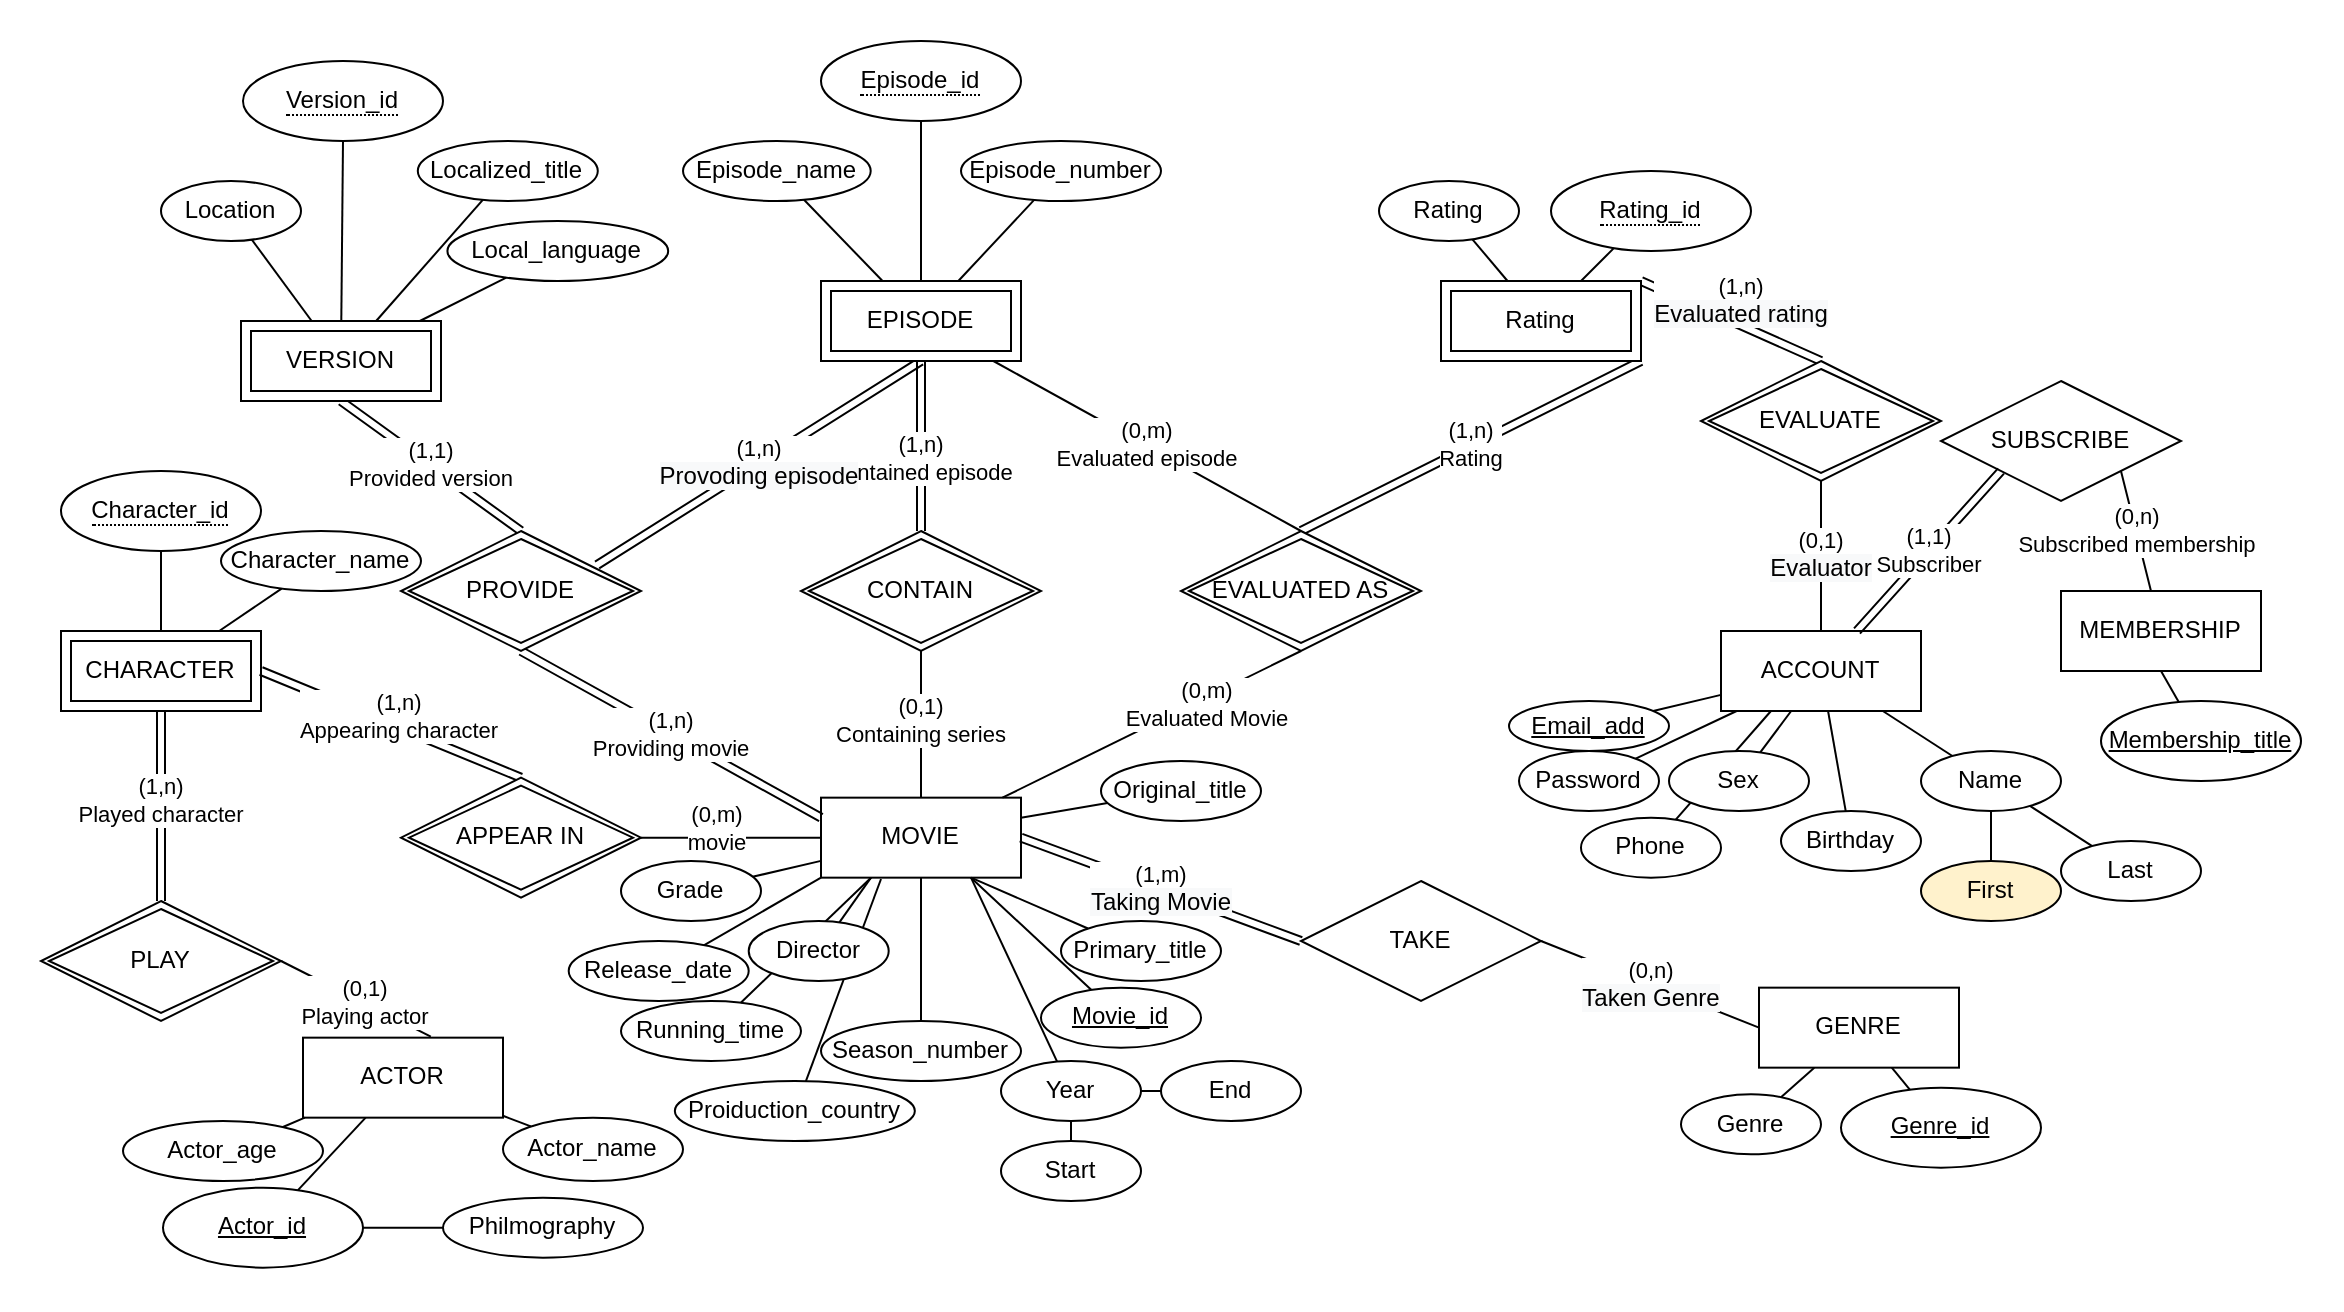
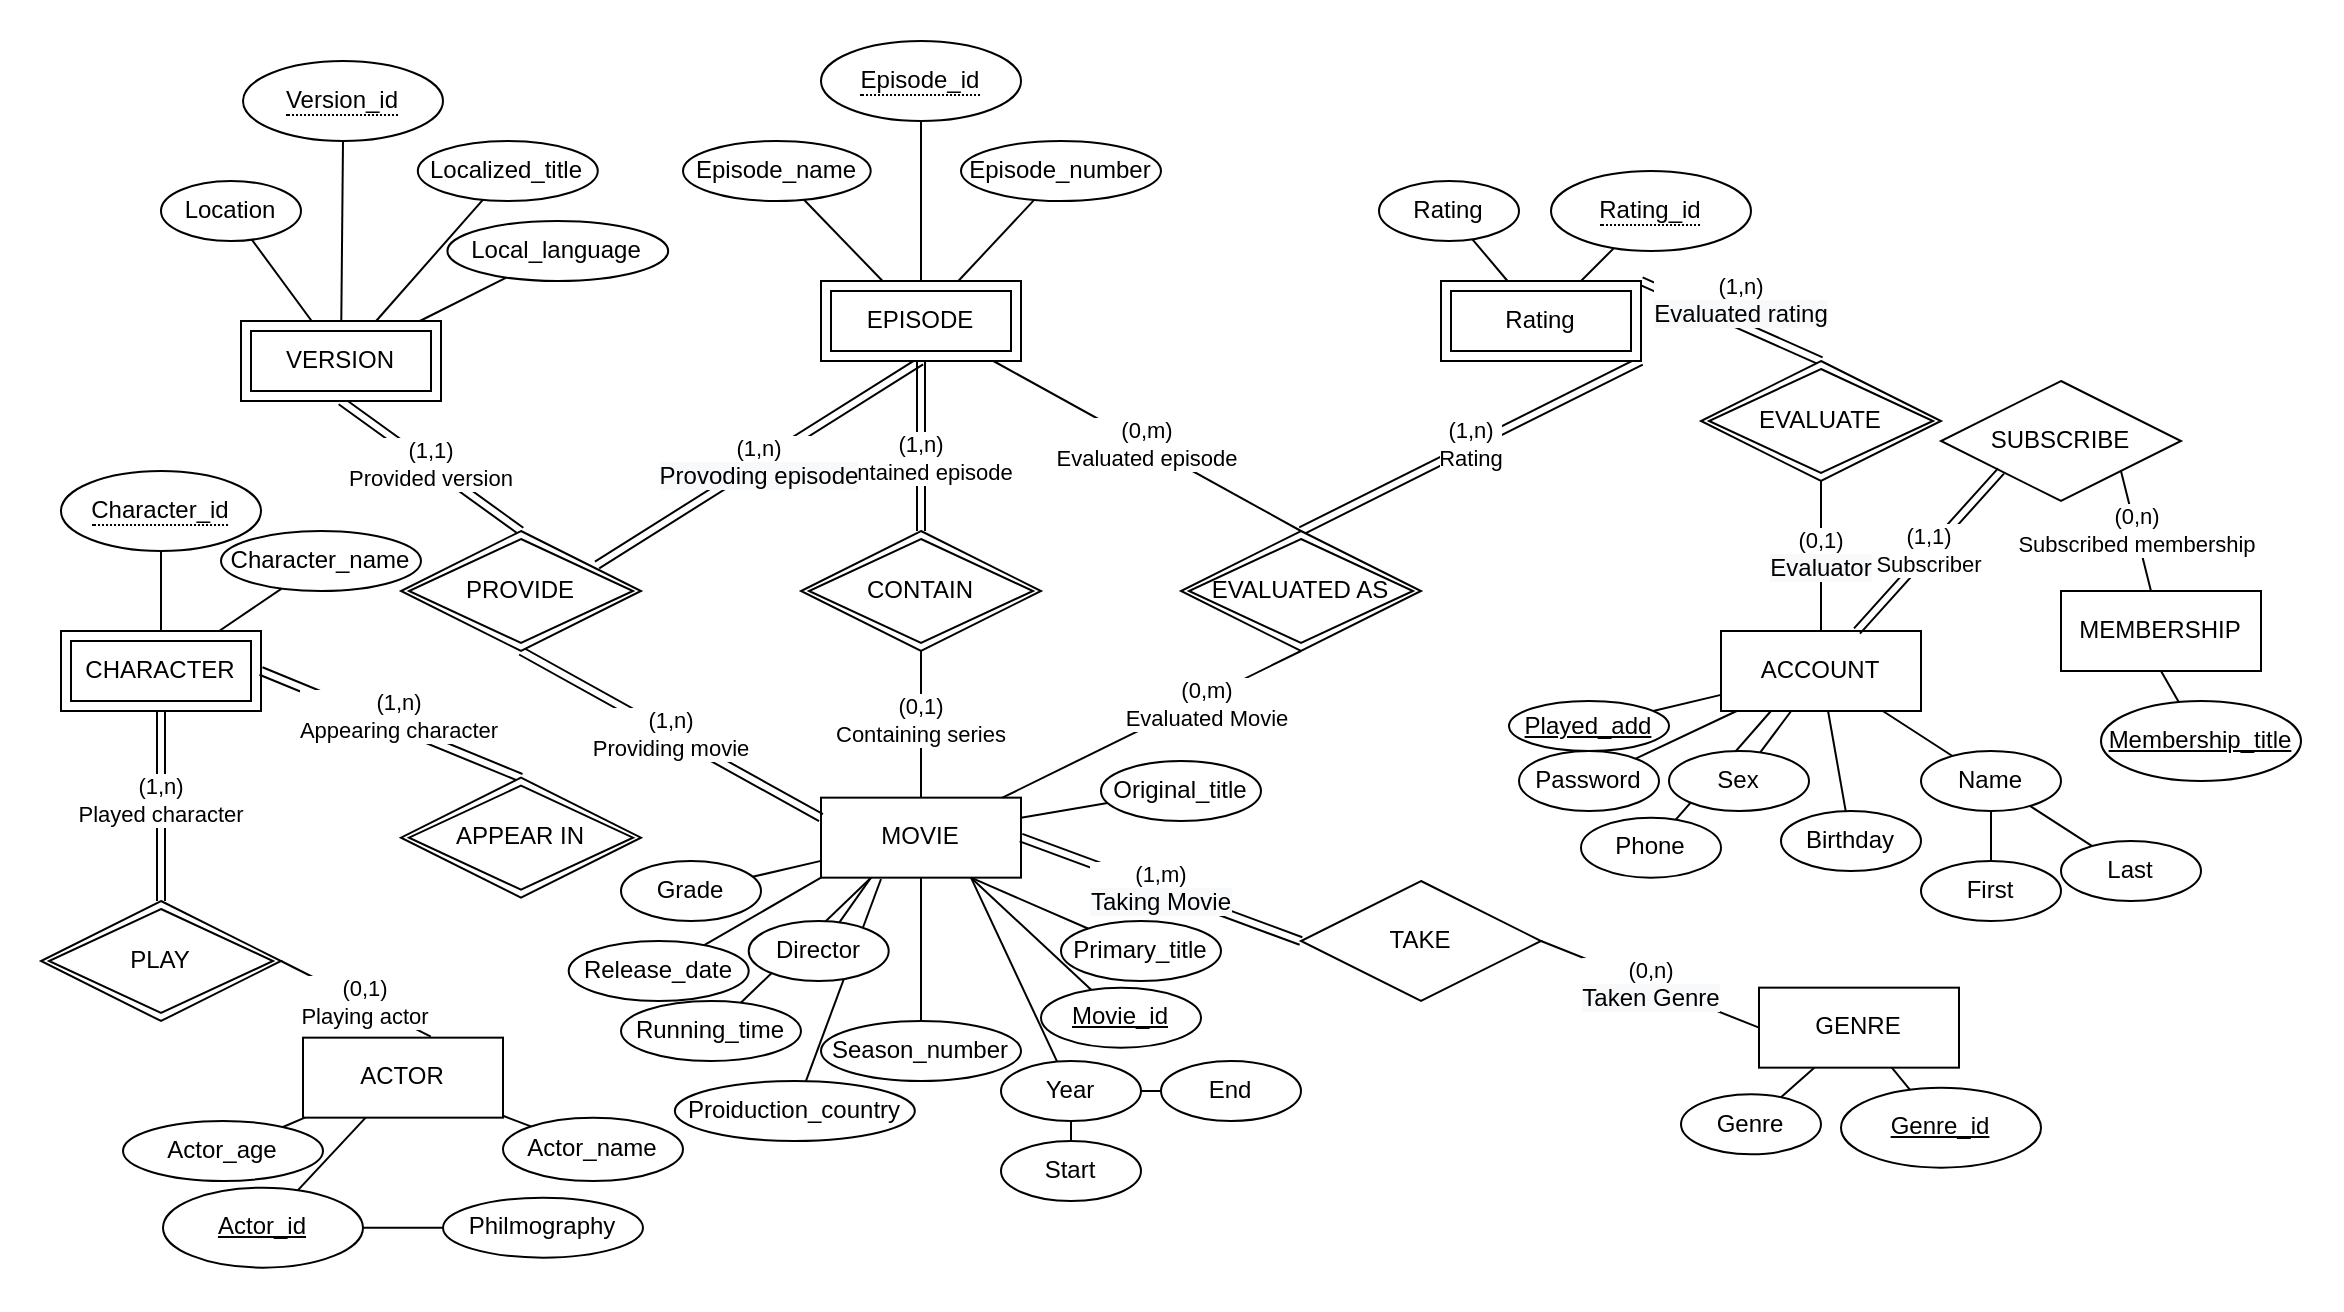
- <mxCell id="35" value="Email_add" style="ellipse;whiteSpace=wrap;html=1;align=center;fontStyle=4" parent="1" vertex="1"><mxGeometry x="754" y="350" width="80" height="25" as="geometry" /></mxCell>
+ <mxCell id="35" value="Played_add" style="ellipse;whiteSpace=wrap;html=1;align=center;fontStyle=4" parent="1" vertex="1"><mxGeometry x="754" y="350" width="80" height="25" as="geometry" /></mxCell>
- <mxCell id="28" value="(0,m)&lt;br&gt;movie" style="endArrow=none;html=1;rounded=0;exitX=1;exitY=0.5;exitDx=0;exitDy=0;entryX=0;entryY=0.5;entryDx=0;entryDy=0;" parent="1" source="25" target="2" edge="1"><mxGeometry x="-0.154" y="4" relative="1" as="geometry"><mxPoint x="470" y="270" as="sourcePoint" /><mxPoint x="470" y="320" as="targetPoint" /><mxPoint as="offset" /></mxGeometry></mxCell>
- <mxCell id="87" value="First" style="ellipse;whiteSpace=wrap;html=1;align=center;fillColor=#fff2cc;" parent="1" vertex="1"><mxGeometry x="960" y="430" width="70" height="30" as="geometry" /></mxCell>
+ <mxCell id="87" value="First" style="ellipse;whiteSpace=wrap;html=1;align=center;" parent="1" vertex="1"><mxGeometry x="960" y="430" width="70" height="30" as="geometry" /></mxCell>
